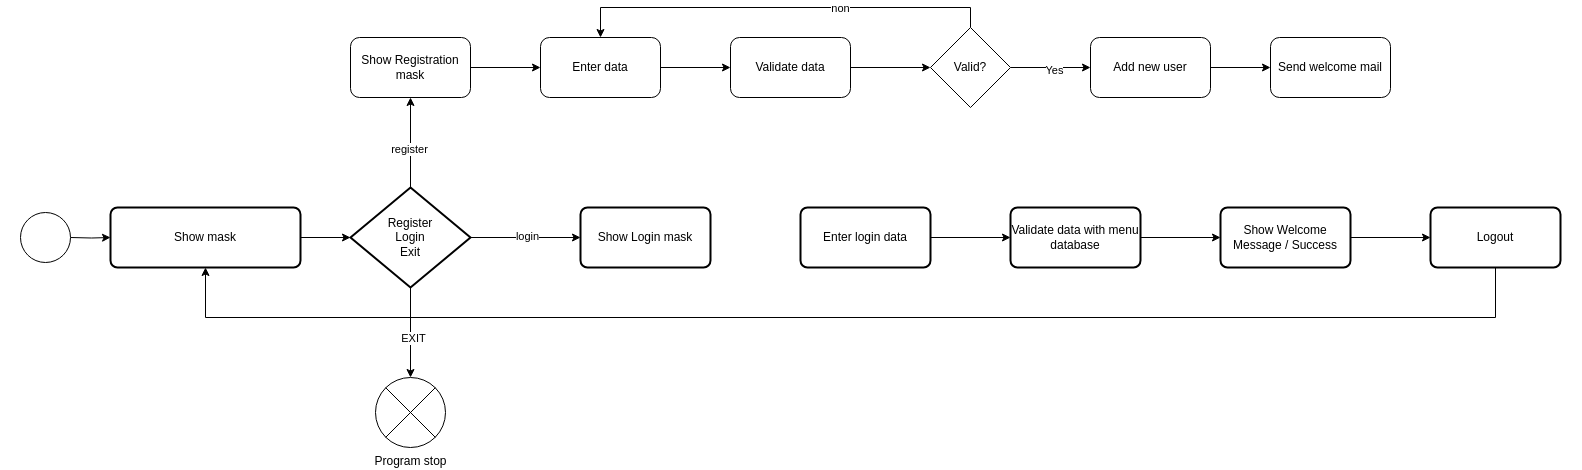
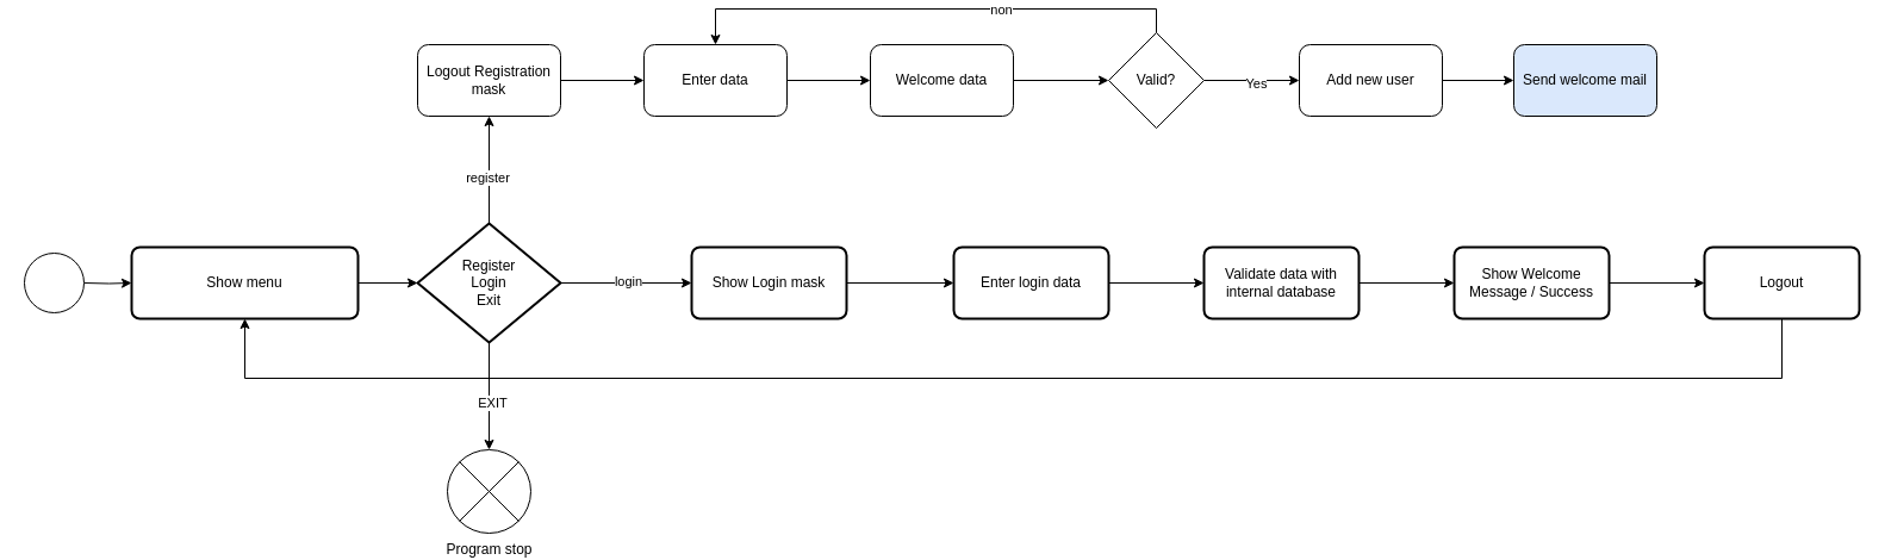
- <mxCell id="14" value="Show Registration mask" style="rounded=1;whiteSpace=wrap;html=1;" vertex="1" parent="1"><mxGeometry x="350" y="30" width="120" height="60" as="geometry" /></mxCell>
+ <mxCell id="14" value="Logout Registration mask" style="rounded=1;whiteSpace=wrap;html=1;" vertex="1" parent="1"><mxGeometry x="350" y="30" width="120" height="60" as="geometry" /></mxCell>
- <mxCell id="20" value="Validate data" style="rounded=1;whiteSpace=wrap;html=1;" vertex="1" parent="1"><mxGeometry x="730" y="30" width="120" height="60" as="geometry" /></mxCell>
+ <mxCell id="20" value="Welcome data" style="rounded=1;whiteSpace=wrap;html=1;" vertex="1" parent="1"><mxGeometry x="730" y="30" width="120" height="60" as="geometry" /></mxCell>
- <mxCell id="29" value="Send welcome mail" style="rounded=1;whiteSpace=wrap;html=1;" vertex="1" parent="1"><mxGeometry x="1270" y="30" width="120" height="60" as="geometry" /></mxCell>
+ <mxCell id="29" value="Send welcome mail" style="rounded=1;whiteSpace=wrap;html=1;fillColor=#dae8fc;" vertex="1" parent="1"><mxGeometry x="1270" y="30" width="120" height="60" as="geometry" /></mxCell>
- <mxCell id="4" value="Show mask" style="rounded=1;whiteSpace=wrap;html=1;absoluteArcSize=1;arcSize=14;strokeWidth=2;" vertex="1" parent="1"><mxGeometry x="110" y="200" width="190" height="60" as="geometry" /></mxCell>
+ <mxCell id="4" value="Show menu" style="rounded=1;whiteSpace=wrap;html=1;absoluteArcSize=1;arcSize=14;strokeWidth=2;" vertex="1" parent="1"><mxGeometry x="110" y="200" width="190" height="60" as="geometry" /></mxCell>
+ <mxCell id="15" value="" style="edgeStyle=orthogonalEdgeStyle;rounded=0;orthogonalLoop=1;jettySize=auto;html=1;" edge="1" parent="1" source="16" target="31"><mxGeometry relative="1" as="geometry" /></mxCell>
- <mxCell id="33" value="Validate data with menu database" style="rounded=1;whiteSpace=wrap;html=1;absoluteArcSize=1;arcSize=14;strokeWidth=2;" vertex="1" parent="1"><mxGeometry x="1010" y="200" width="130" height="60" as="geometry" /></mxCell>
+ <mxCell id="33" value="Validate data with internal database" style="rounded=1;whiteSpace=wrap;html=1;absoluteArcSize=1;arcSize=14;strokeWidth=2;" vertex="1" parent="1"><mxGeometry x="1010" y="200" width="130" height="60" as="geometry" /></mxCell>
